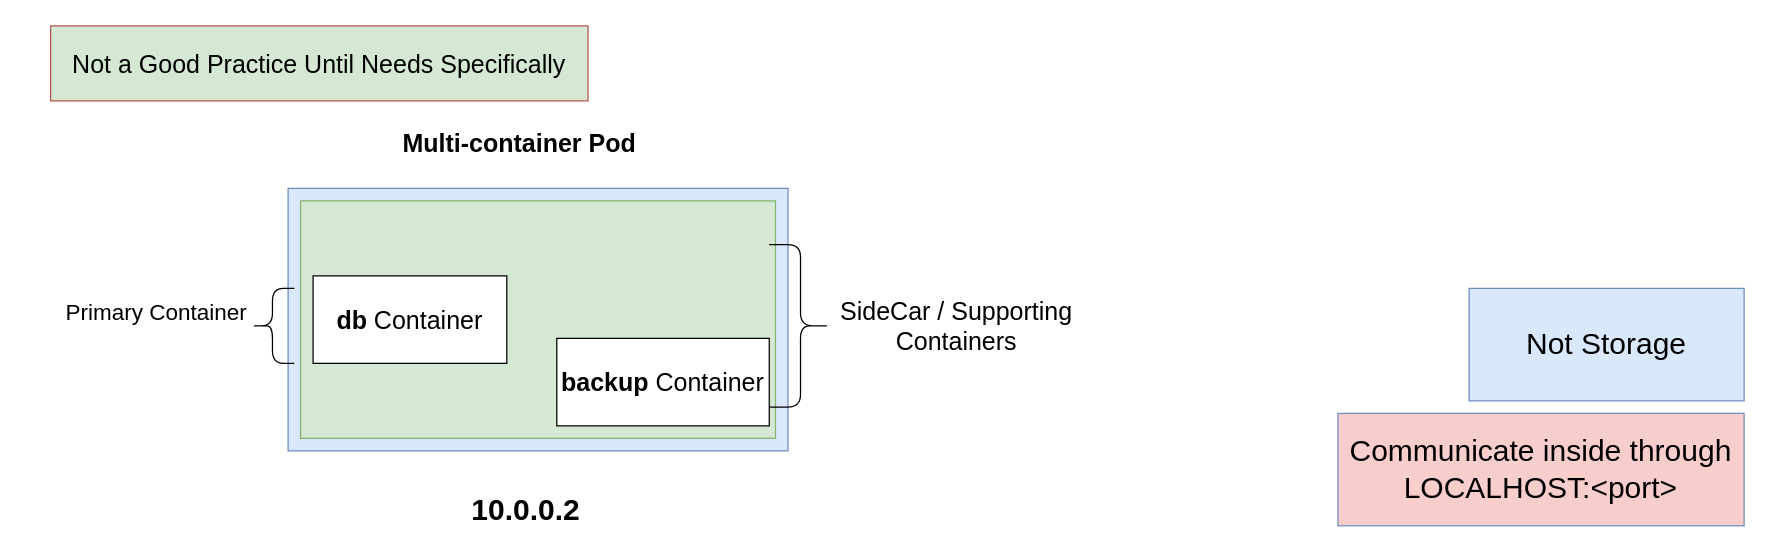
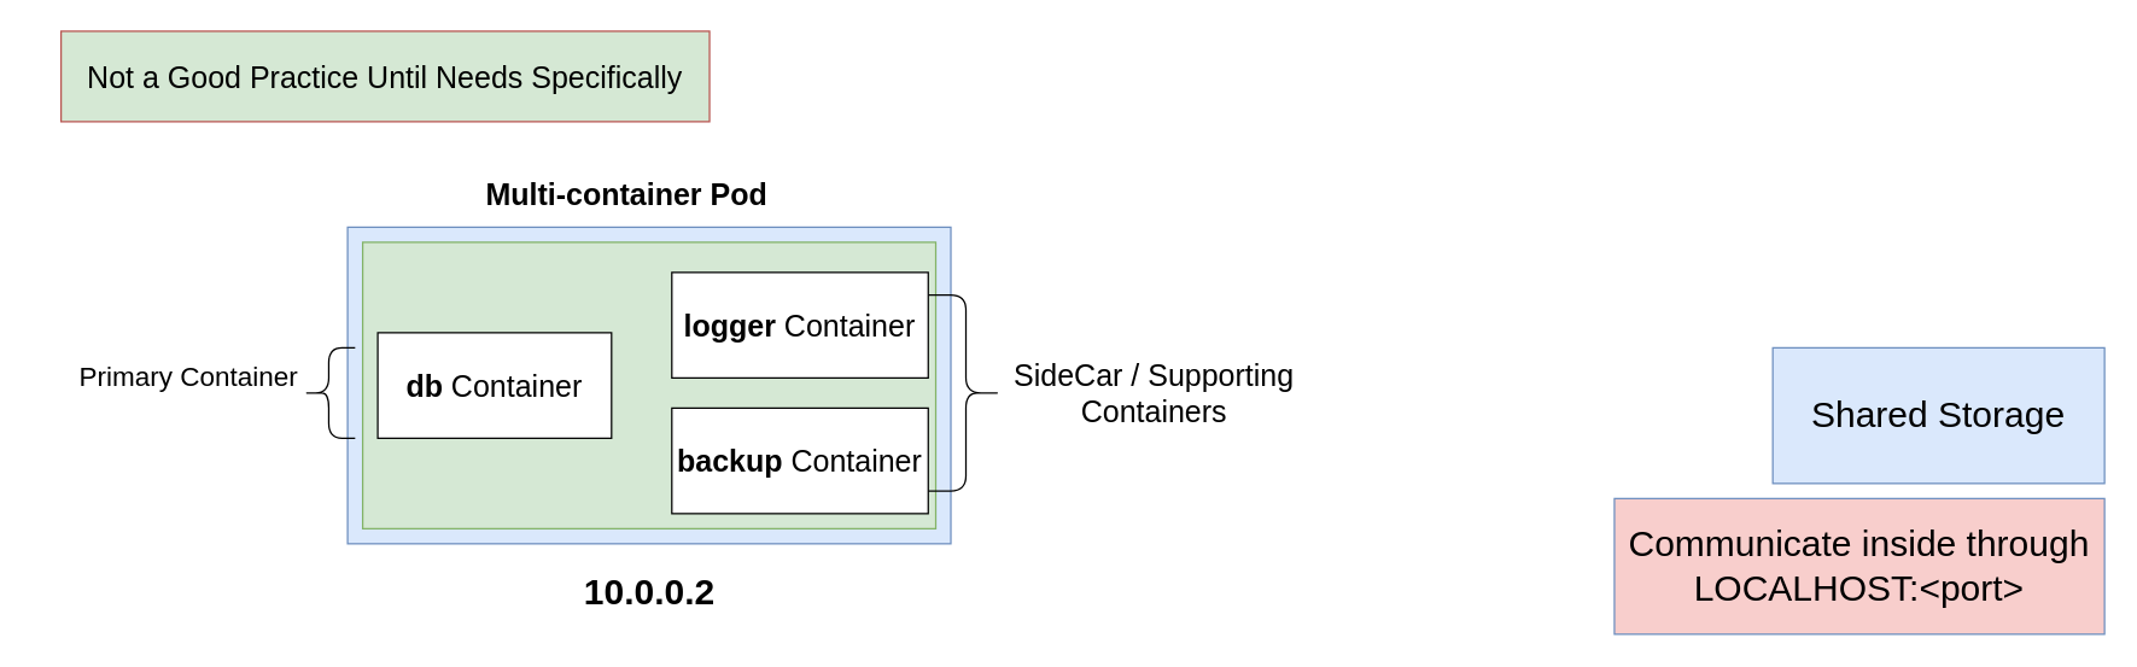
- <mxCell id="4" value="&lt;font style=&quot;font-size: 20px;&quot;&gt;&lt;b&gt;Multi-container Pod&lt;/b&gt;&lt;/font&gt;" style="text;whiteSpace=wrap;html=1;" parent="1" vertex="1"><mxGeometry x="320" y="95" width="240" height="40" as="geometry" /></mxCell>
+ <mxCell id="4" value="&lt;font style=&quot;font-size: 20px;&quot;&gt;&lt;b&gt;Multi-container Pod&lt;/b&gt;&lt;/font&gt;" style="text;whiteSpace=wrap;html=1;" parent="1" vertex="1"><mxGeometry x="320" y="110" width="240" height="40" as="geometry" /></mxCell>
+ <mxCell id="8" value="&lt;font style=&quot;font-size: 20px;&quot;&gt;&lt;b&gt;logger&amp;nbsp;&lt;/b&gt;Container&lt;/font&gt;" style="rounded=0;whiteSpace=wrap;html=1;" parent="1" vertex="1"><mxGeometry x="445" y="180" width="170" height="70" as="geometry" /></mxCell>
- <mxCell id="12" value="&lt;font style=&quot;font-size: 24px;&quot;&gt;Not Storage&lt;/font&gt;" style="rounded=0;whiteSpace=wrap;html=1;fillColor=#dae8fc;strokeColor=#6c8ebf;" parent="1" vertex="1"><mxGeometry x="1175" y="230" width="220" height="90" as="geometry" /></mxCell>
+ <mxCell id="12" value="&lt;font style=&quot;font-size: 24px;&quot;&gt;Shared Storage&lt;/font&gt;" style="rounded=0;whiteSpace=wrap;html=1;fillColor=#dae8fc;strokeColor=#6c8ebf;" parent="1" vertex="1"><mxGeometry x="1175" y="230" width="220" height="90" as="geometry" /></mxCell>
- <mxCell id="14" value="&lt;font style=&quot;font-size: 24px;&quot;&gt;&lt;b&gt;10.0.0.2&lt;/b&gt;&lt;/font&gt;" style="text;html=1;align=center;verticalAlign=middle;resizable=0;points=[];autosize=1;strokeColor=none;fillColor=none;" parent="1" vertex="1"><mxGeometry x="365" y="388" width="110" height="40" as="geometry" /></mxCell>
+ <mxCell id="14" value="&lt;font style=&quot;font-size: 24px;&quot;&gt;&lt;b&gt;10.0.0.2&lt;/b&gt;&lt;/font&gt;" style="text;html=1;align=center;verticalAlign=middle;resizable=0;points=[];autosize=1;strokeColor=none;fillColor=none;" parent="1" vertex="1"><mxGeometry x="375" y="373" width="110" height="40" as="geometry" /></mxCell>
